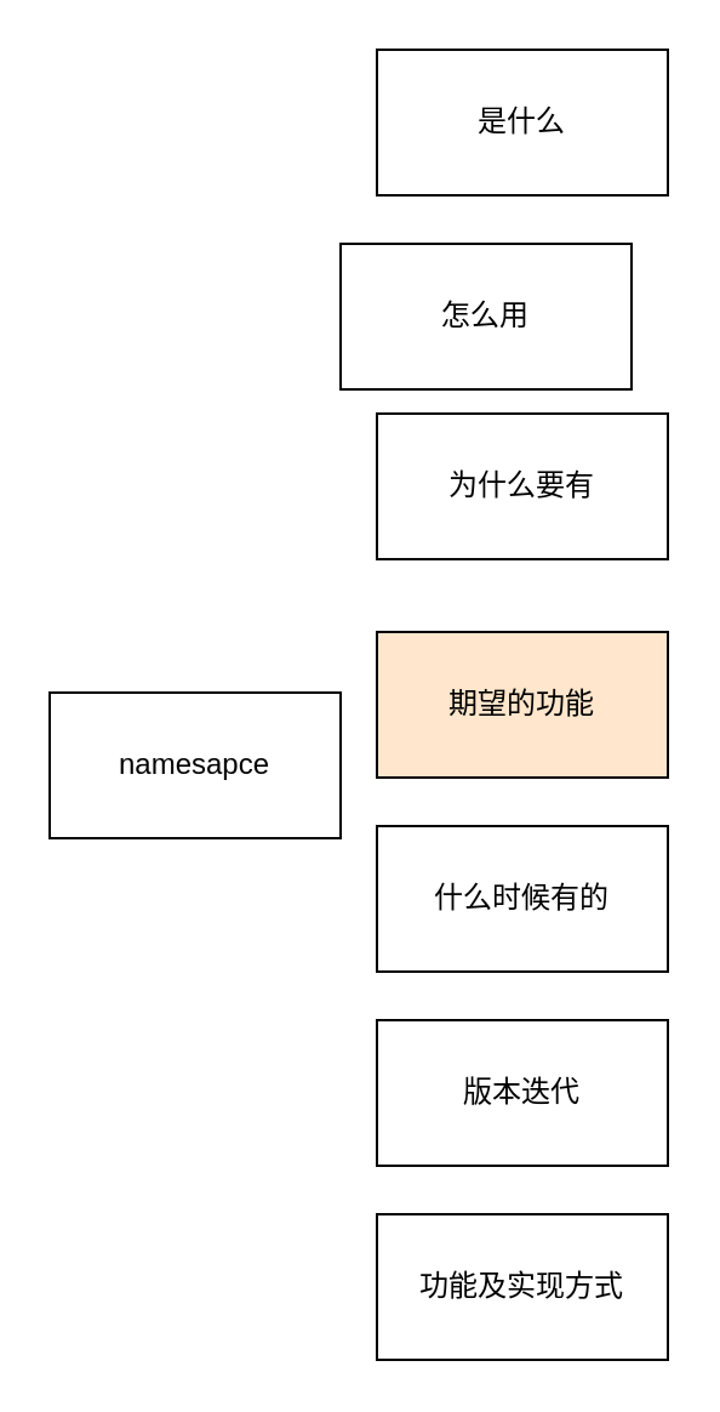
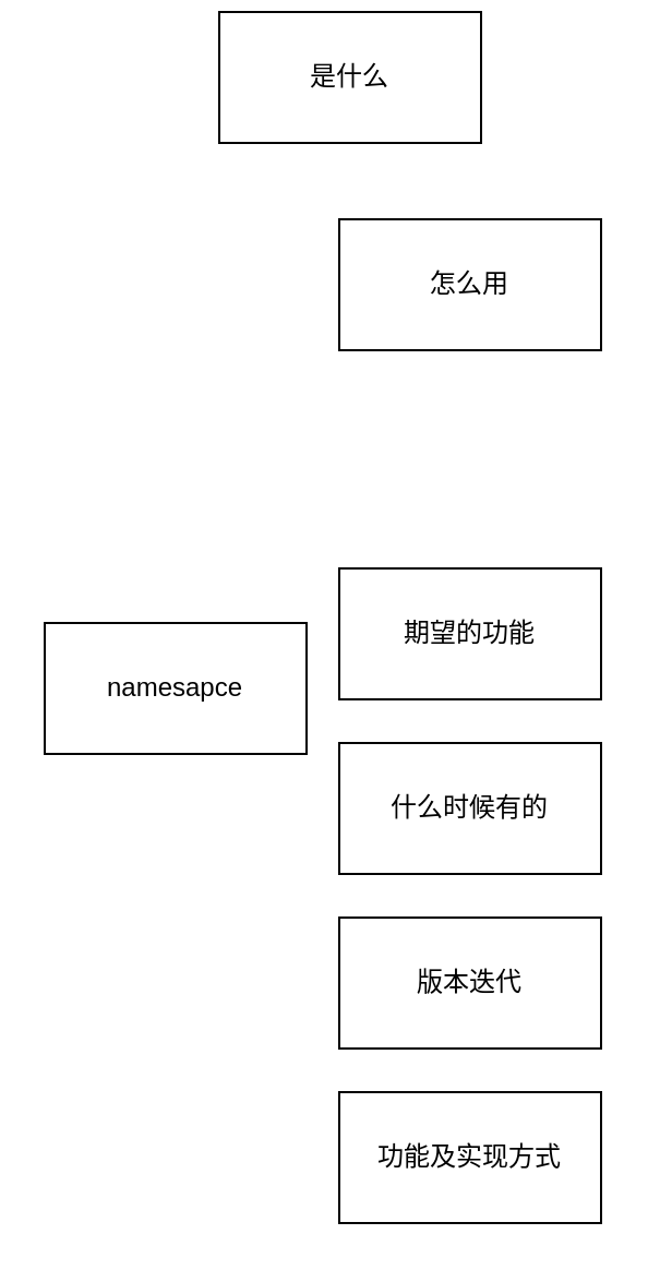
- <mxCell id="8" value="是什么" style="rounded=0;whiteSpace=wrap;html=1;" vertex="1" parent="1"><mxGeometry x="155" y="20" width="120" height="60" as="geometry" /></mxCell>
+ <mxCell id="8" value="是什么" style="rounded=0;whiteSpace=wrap;html=1;" vertex="1" parent="1"><mxGeometry x="100" y="5" width="120" height="60" as="geometry" /></mxCell>
- <mxCell id="9" value="怎么用" style="rounded=0;whiteSpace=wrap;html=1;" vertex="1" parent="1"><mxGeometry x="140" y="100" width="120" height="60" as="geometry" /></mxCell>
+ <mxCell id="9" value="怎么用" style="rounded=0;whiteSpace=wrap;html=1;" vertex="1" parent="1"><mxGeometry x="155" y="100" width="120" height="60" as="geometry" /></mxCell>
- <mxCell id="3" value="为什么要有" style="rounded=0;whiteSpace=wrap;html=1;" vertex="1" parent="1"><mxGeometry x="155" y="170" width="120" height="60" as="geometry" /></mxCell>
- <mxCell id="6" value="期望的功能" style="rounded=0;whiteSpace=wrap;html=1;fillColor=#ffe6cc;" vertex="1" parent="1"><mxGeometry x="155" y="260" width="120" height="60" as="geometry" /></mxCell>
+ <mxCell id="6" value="期望的功能" style="rounded=0;whiteSpace=wrap;html=1;" vertex="1" parent="1"><mxGeometry x="155" y="260" width="120" height="60" as="geometry" /></mxCell>
